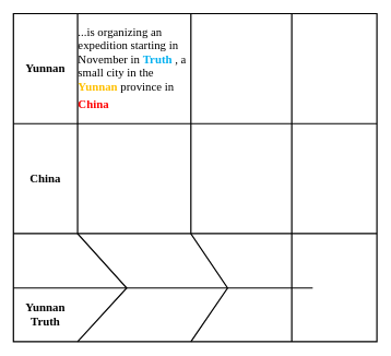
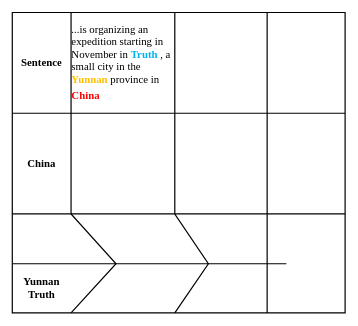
- <mxCell id="4" value="&lt;font face=&quot;Times New Roman&quot; style=&quot;font-size: 18px&quot;&gt;&lt;b&gt;Yunnan&lt;/b&gt;&lt;/font&gt;" style="shape=partialRectangle;html=1;whiteSpace=wrap;connectable=0;overflow=hidden;fillColor=none;top=0;left=0;bottom=0;right=0;" vertex="1" parent="3"><mxGeometry width="98" height="168" as="geometry" /></mxCell>
+ <mxCell id="4" value="&lt;font face=&quot;Times New Roman&quot; style=&quot;font-size: 18px&quot;&gt;&lt;b&gt;Sentence&lt;/b&gt;&lt;/font&gt;" style="shape=partialRectangle;html=1;whiteSpace=wrap;connectable=0;overflow=hidden;fillColor=none;top=0;left=0;bottom=0;right=0;" vertex="1" parent="3"><mxGeometry width="98" height="168" as="geometry" /></mxCell>
